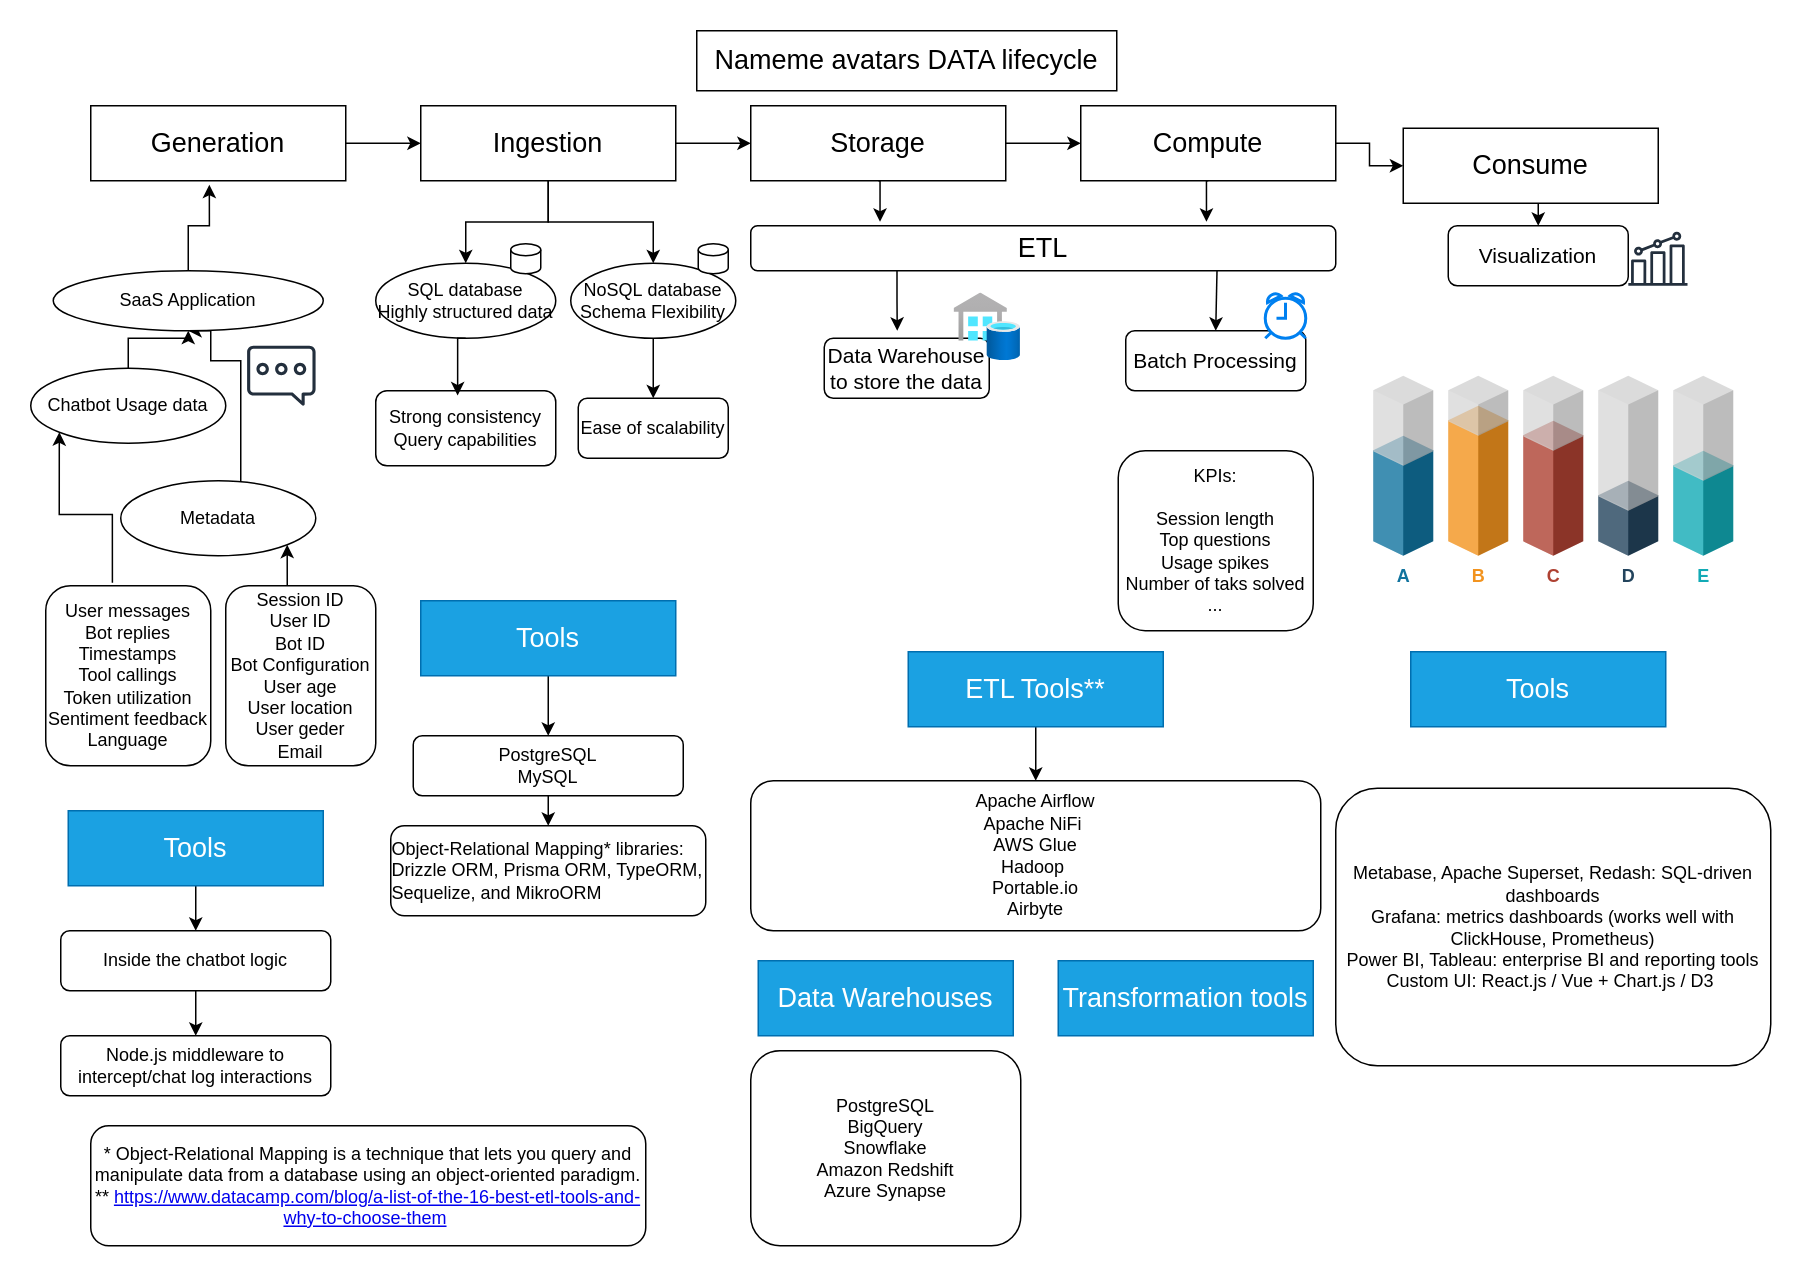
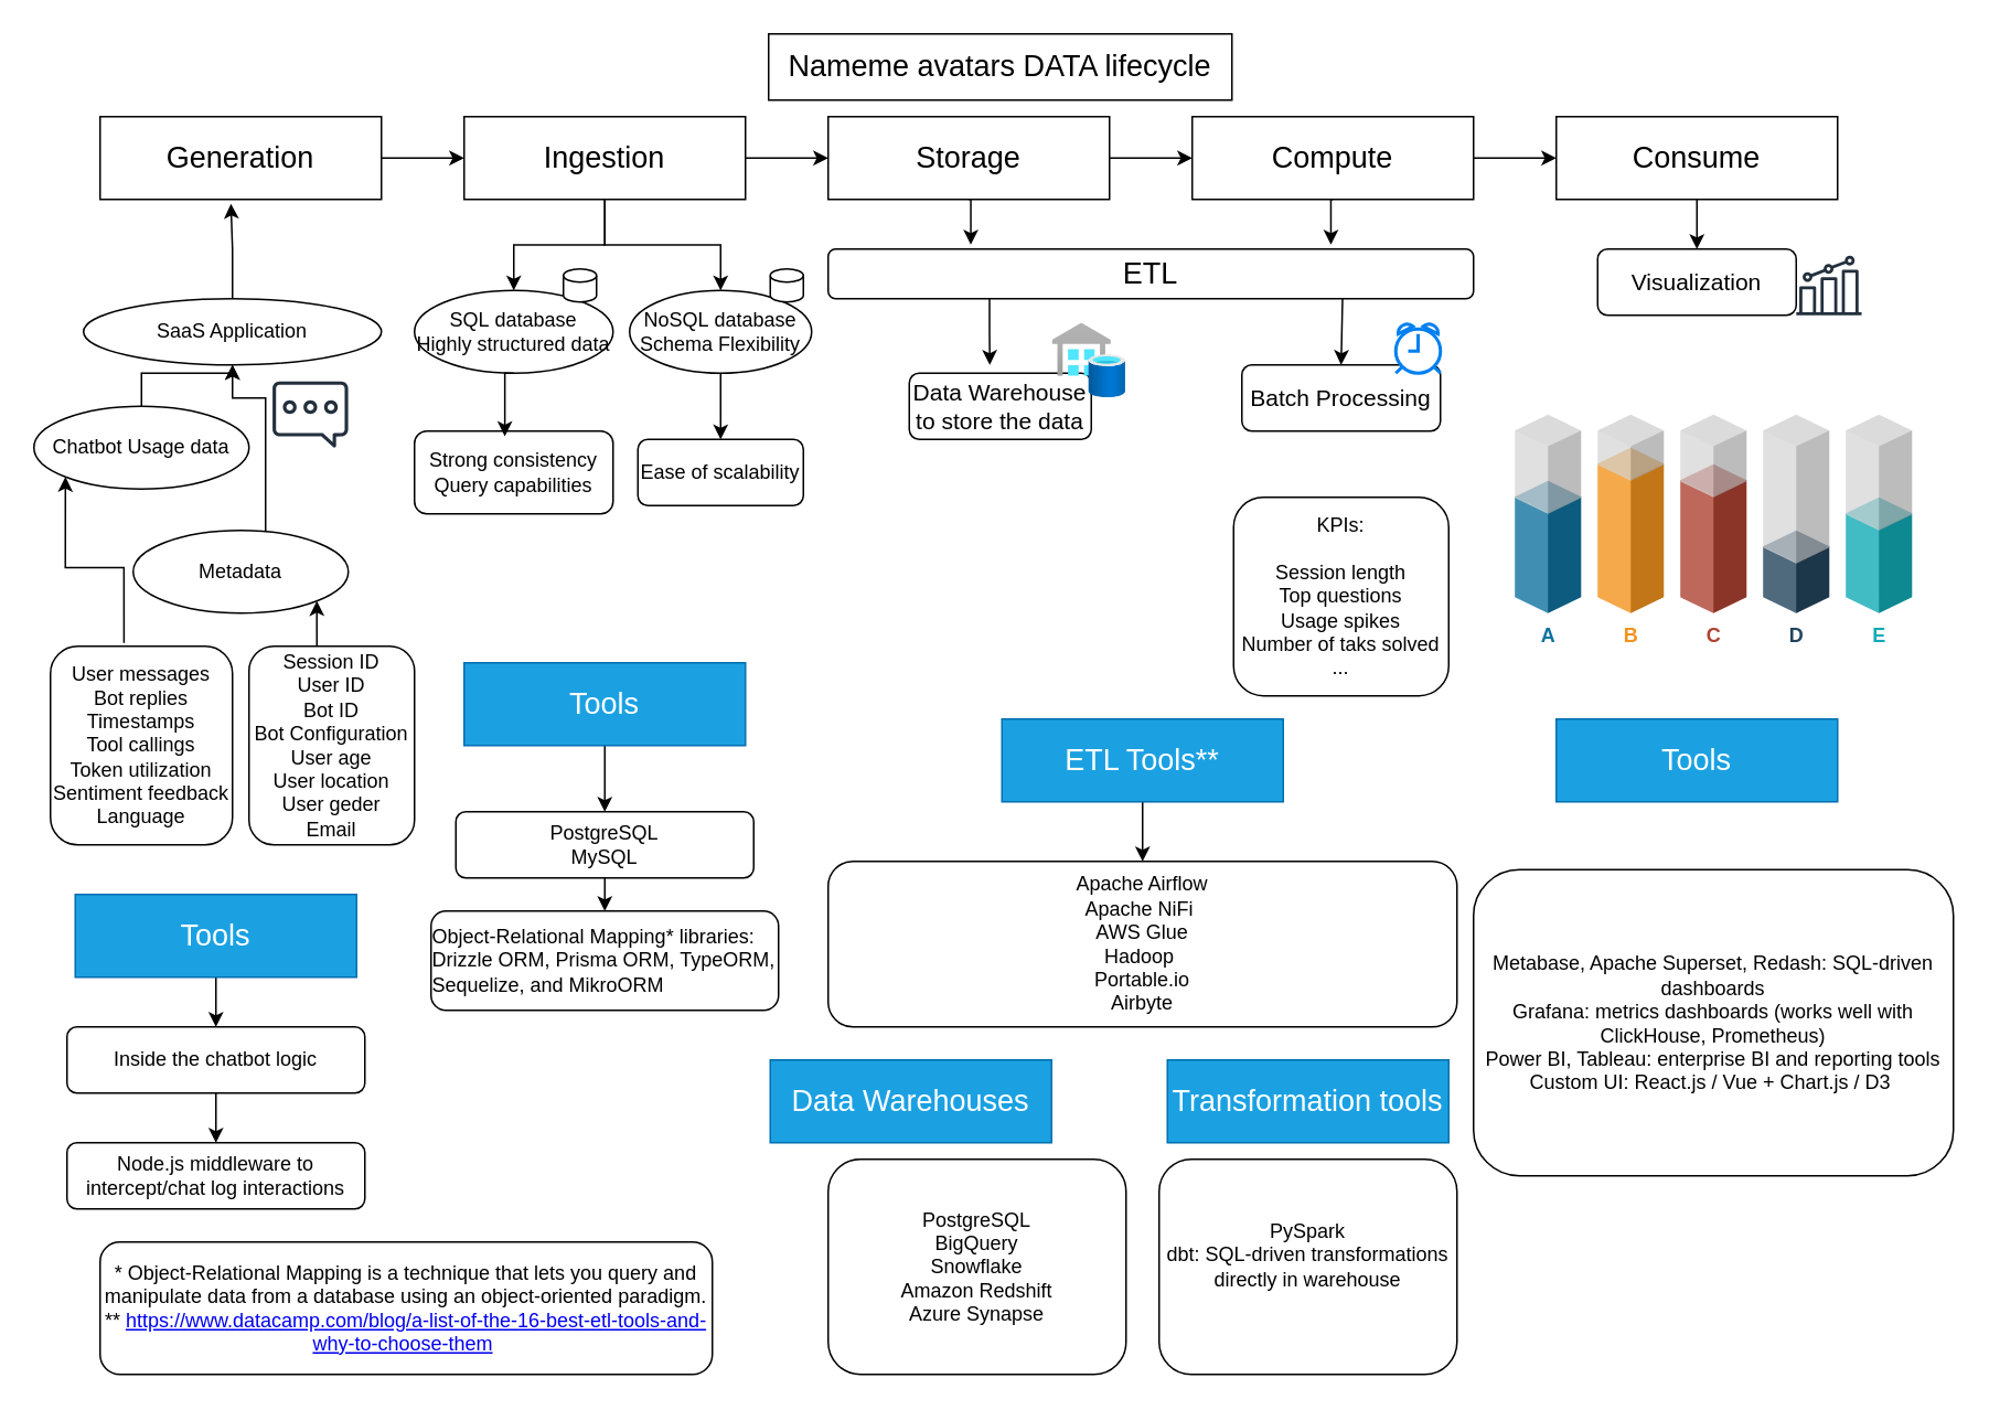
- <mxCell id="16" value="&lt;font style=&quot;font-size: 18px;&quot;&gt;Consume&lt;/font&gt;" style="rounded=0;whiteSpace=wrap;html=1;" vertex="1" parent="1"><mxGeometry x="935" y="85" width="170" height="50" as="geometry" /></mxCell>
+ <mxCell id="16" value="&lt;font style=&quot;font-size: 18px;&quot;&gt;Consume&lt;/font&gt;" style="rounded=0;whiteSpace=wrap;html=1;" vertex="1" parent="1"><mxGeometry x="940" y="70" width="170" height="50" as="geometry" /></mxCell>
- <mxCell id="10" value="SaaS Application" style="ellipse;whiteSpace=wrap;html=1;" vertex="1" parent="1"><mxGeometry x="35" y="180" width="180" height="40" as="geometry" /></mxCell>
+ <mxCell id="10" value="SaaS Application" style="ellipse;whiteSpace=wrap;html=1;" vertex="1" parent="1"><mxGeometry x="50" y="180" width="180" height="40" as="geometry" /></mxCell>
- <mxCell id="59" value="&lt;font style=&quot;font-size: 18px;&quot;&gt;Data Warehouses&lt;/font&gt;" style="rounded=0;whiteSpace=wrap;html=1;fillColor=#1ba1e2;fontColor=#ffffff;strokeColor=#006EAF;" vertex="1" parent="1"><mxGeometry x="505" y="640" width="170" height="50" as="geometry" /></mxCell>
+ <mxCell id="59" value="&lt;font style=&quot;font-size: 18px;&quot;&gt;Data Warehouses&lt;/font&gt;" style="rounded=0;whiteSpace=wrap;html=1;fillColor=#1ba1e2;fontColor=#ffffff;strokeColor=#006EAF;" vertex="1" parent="1"><mxGeometry x="465" y="640" width="170" height="50" as="geometry" /></mxCell>
+ <mxCell id="63" value="&lt;div&gt;PySpark&lt;/div&gt;&lt;div&gt;dbt: SQL-driven transformations directly in warehouse&lt;/div&gt;&lt;div&gt;&lt;br&gt;&lt;/div&gt;" style="rounded=1;whiteSpace=wrap;html=1;" vertex="1" parent="1"><mxGeometry x="700" y="700" width="180" height="130" as="geometry" /></mxCell>
